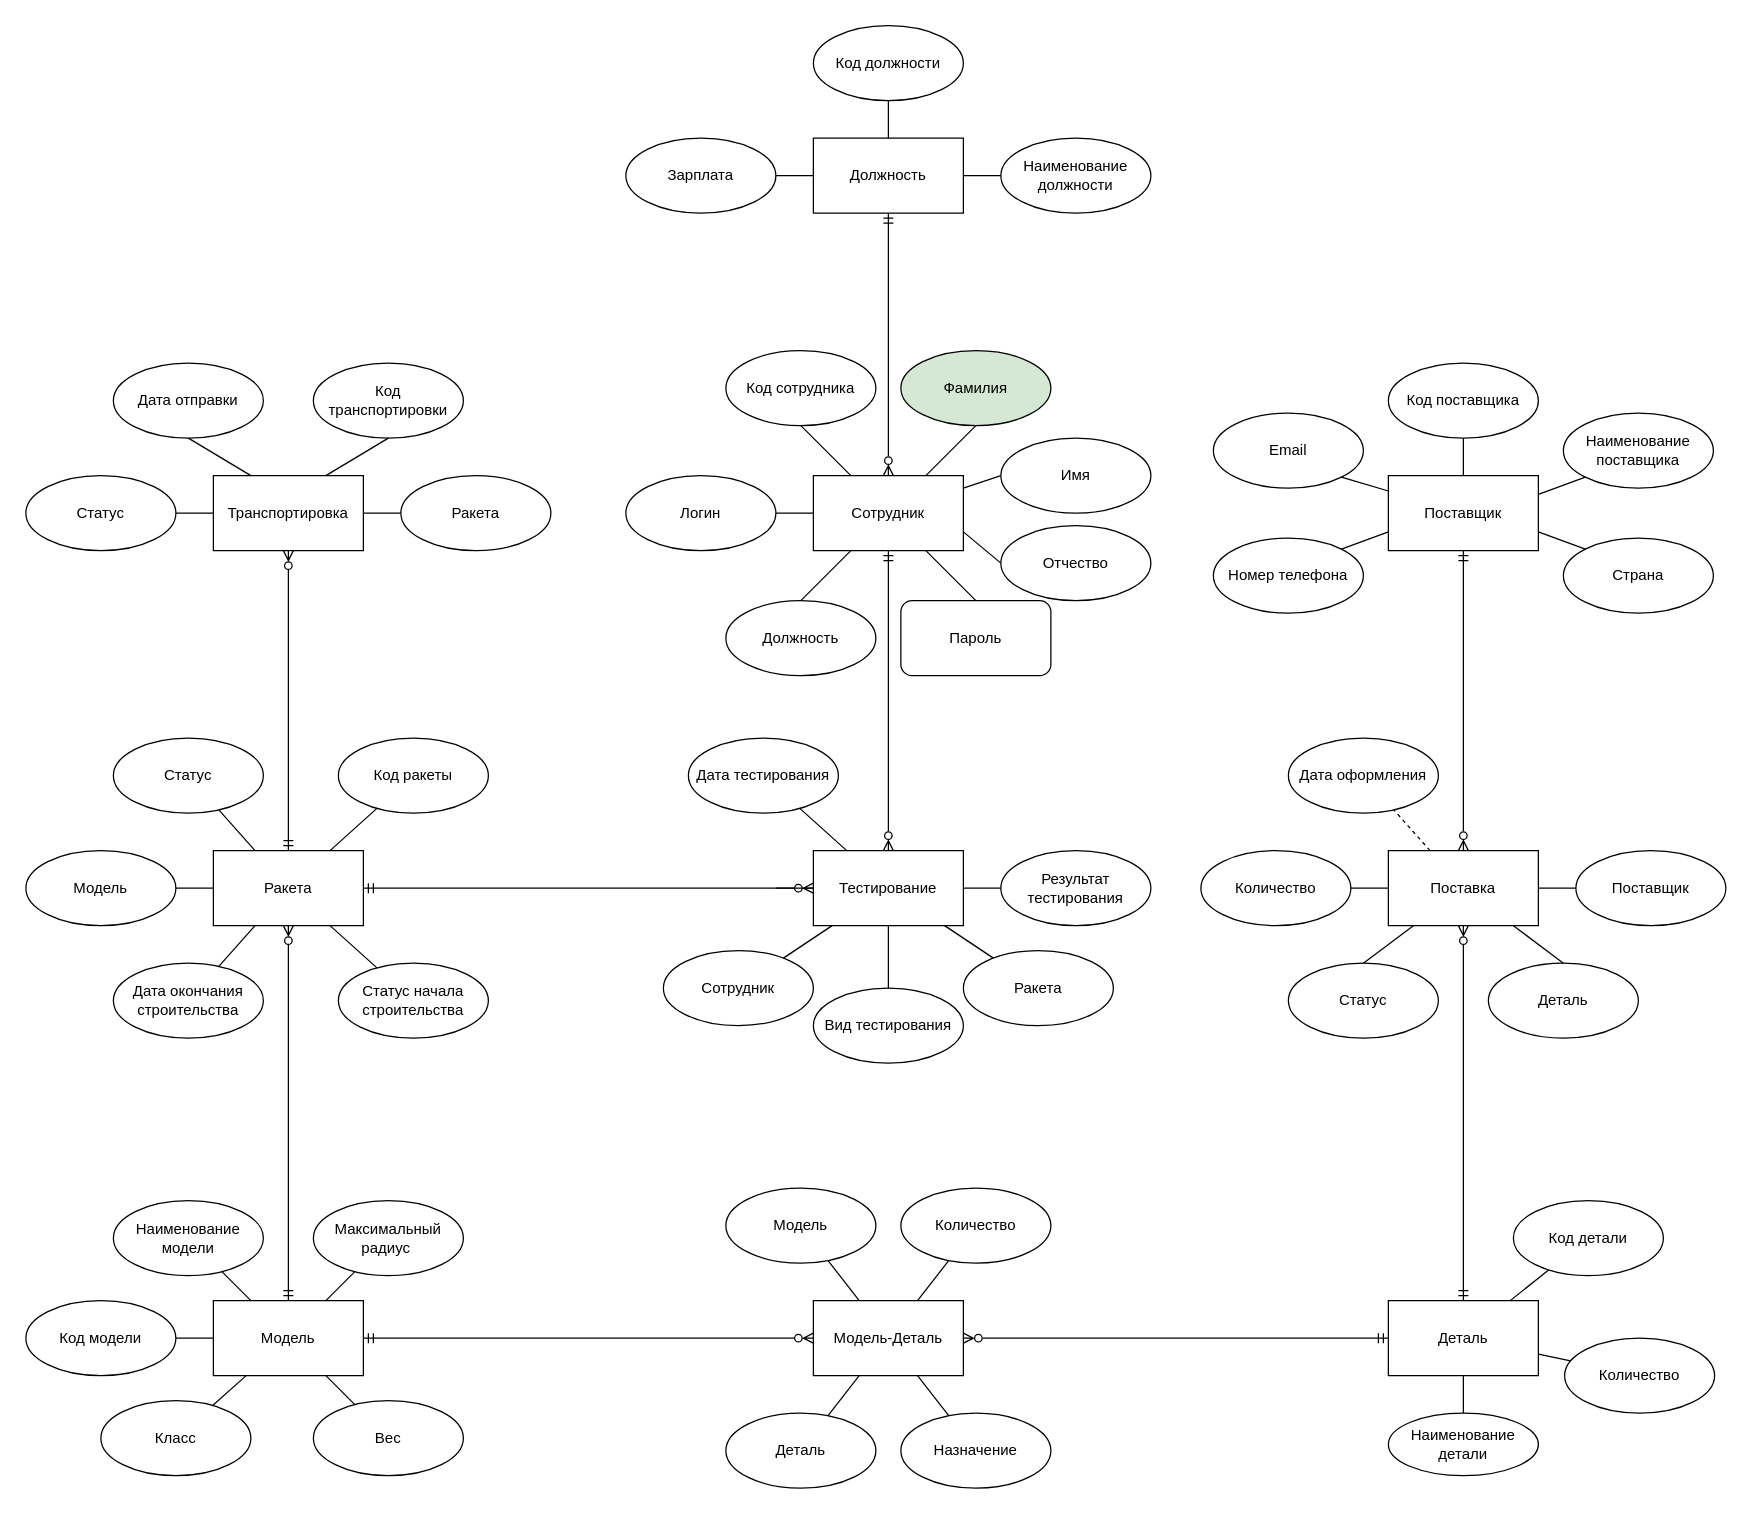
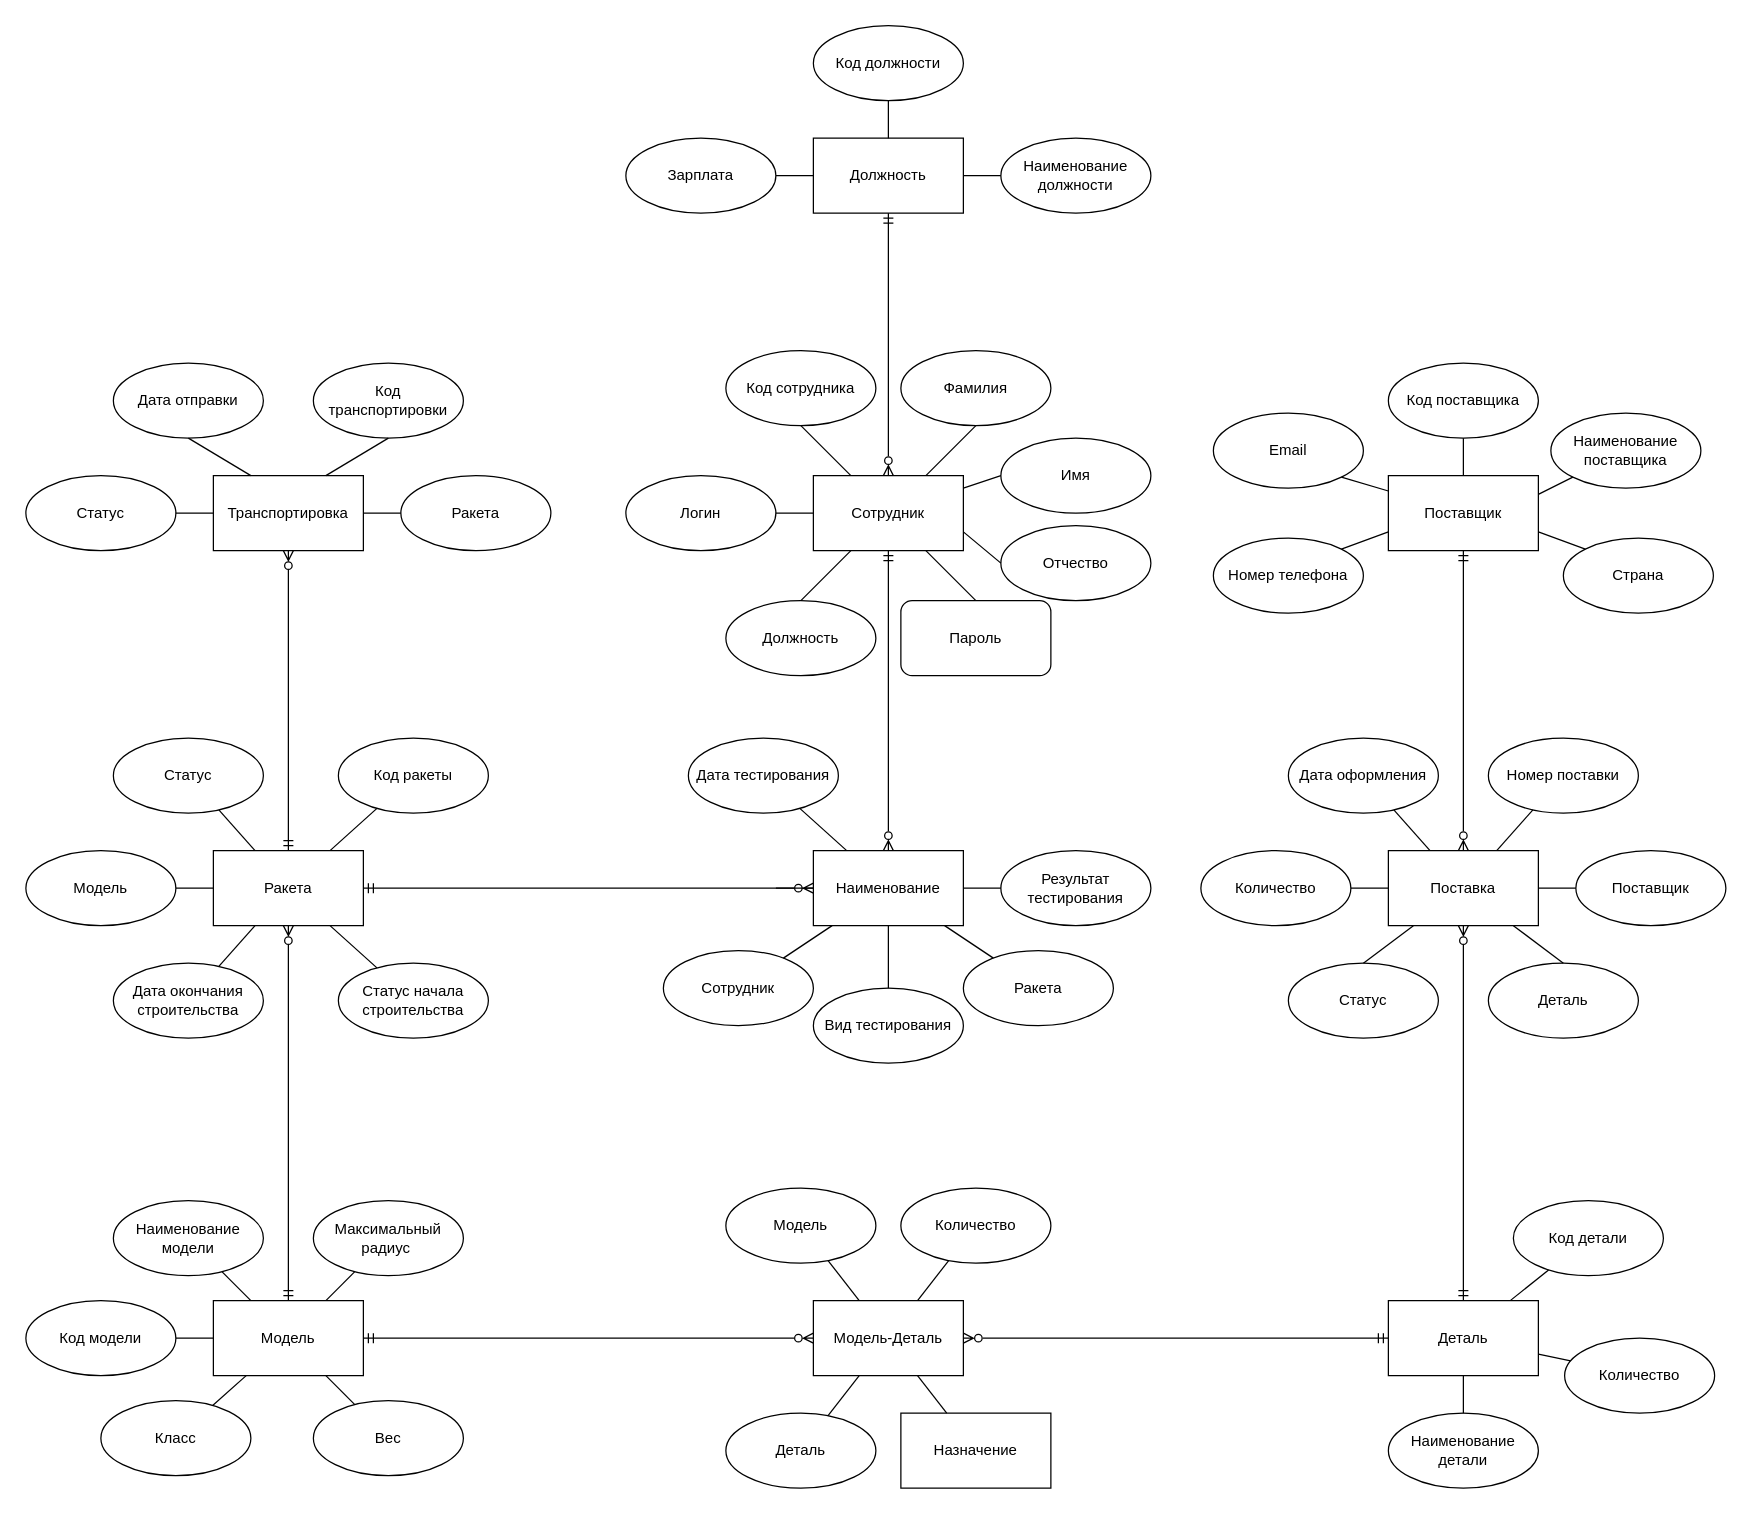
- <mxCell id="28" value="Фамилия" style="ellipse;whiteSpace=wrap;html=1;fillColor=#d5e8d4;" vertex="1" parent="1"><mxGeometry x="720" y="280" width="120" height="60" as="geometry" /></mxCell>
+ <mxCell id="28" value="Фамилия" style="ellipse;whiteSpace=wrap;html=1;" vertex="1" parent="1"><mxGeometry x="720" y="280" width="120" height="60" as="geometry" /></mxCell>
- <mxCell id="50" value="Наименование поставщика" style="ellipse;whiteSpace=wrap;html=1;" vertex="1" parent="1"><mxGeometry x="1250" y="330" width="120" height="60" as="geometry" /></mxCell>
+ <mxCell id="50" value="Наименование поставщика" style="ellipse;whiteSpace=wrap;html=1;" vertex="1" parent="1"><mxGeometry x="1240" y="330" width="120" height="60" as="geometry" /></mxCell>
+ <mxCell id="59" value="Номер поставки" style="ellipse;whiteSpace=wrap;html=1;" vertex="1" parent="1"><mxGeometry x="1190" y="590" width="120" height="60" as="geometry" /></mxCell>
- <mxCell id="69" value="" style="endArrow=none;html=1;rounded=0;dashed=1;" edge="1" parent="1" source="3" target="63"><mxGeometry width="50" height="50" relative="1" as="geometry"><mxPoint x="950" y="650" as="sourcePoint" /><mxPoint x="1000" y="600" as="targetPoint" /></mxGeometry></mxCell>
+ <mxCell id="69" value="" style="endArrow=none;html=1;rounded=0;" edge="1" parent="1" source="3" target="63"><mxGeometry width="50" height="50" relative="1" as="geometry"><mxPoint x="950" y="650" as="sourcePoint" /><mxPoint x="1000" y="600" as="targetPoint" /></mxGeometry></mxCell>
+ <mxCell id="70" value="" style="endArrow=none;html=1;rounded=0;" edge="1" parent="1" source="3" target="59"><mxGeometry width="50" height="50" relative="1" as="geometry"><mxPoint x="1400" y="660" as="sourcePoint" /><mxPoint x="1450" y="610" as="targetPoint" /></mxGeometry></mxCell>
- <mxCell id="4" value="Тестирование" style="rounded=0;whiteSpace=wrap;html=1;" vertex="1" parent="1"><mxGeometry x="650" y="680" width="120" height="60" as="geometry" /></mxCell>
+ <mxCell id="4" value="Наименование" style="rounded=0;whiteSpace=wrap;html=1;" vertex="1" parent="1"><mxGeometry x="650" y="680" width="120" height="60" as="geometry" /></mxCell>
- <mxCell id="100" value="Наименование детали" style="ellipse;whiteSpace=wrap;html=1;" vertex="1" parent="1"><mxGeometry x="1110" y="1130" width="120" height="50" as="geometry" /></mxCell>
+ <mxCell id="100" value="Наименование детали" style="ellipse;whiteSpace=wrap;html=1;" vertex="1" parent="1"><mxGeometry x="1110" y="1130" width="120" height="60" as="geometry" /></mxCell>
- <mxCell id="94" value="Назначение" style="ellipse;whiteSpace=wrap;html=1;" vertex="1" parent="1"><mxGeometry x="720" y="1130" width="120" height="60" as="geometry" /></mxCell>
+ <mxCell id="94" value="Назначение" style="whiteSpace=wrap;html=1;rounded=0;" vertex="1" parent="1"><mxGeometry x="720" y="1130" width="120" height="60" as="geometry" /></mxCell>
